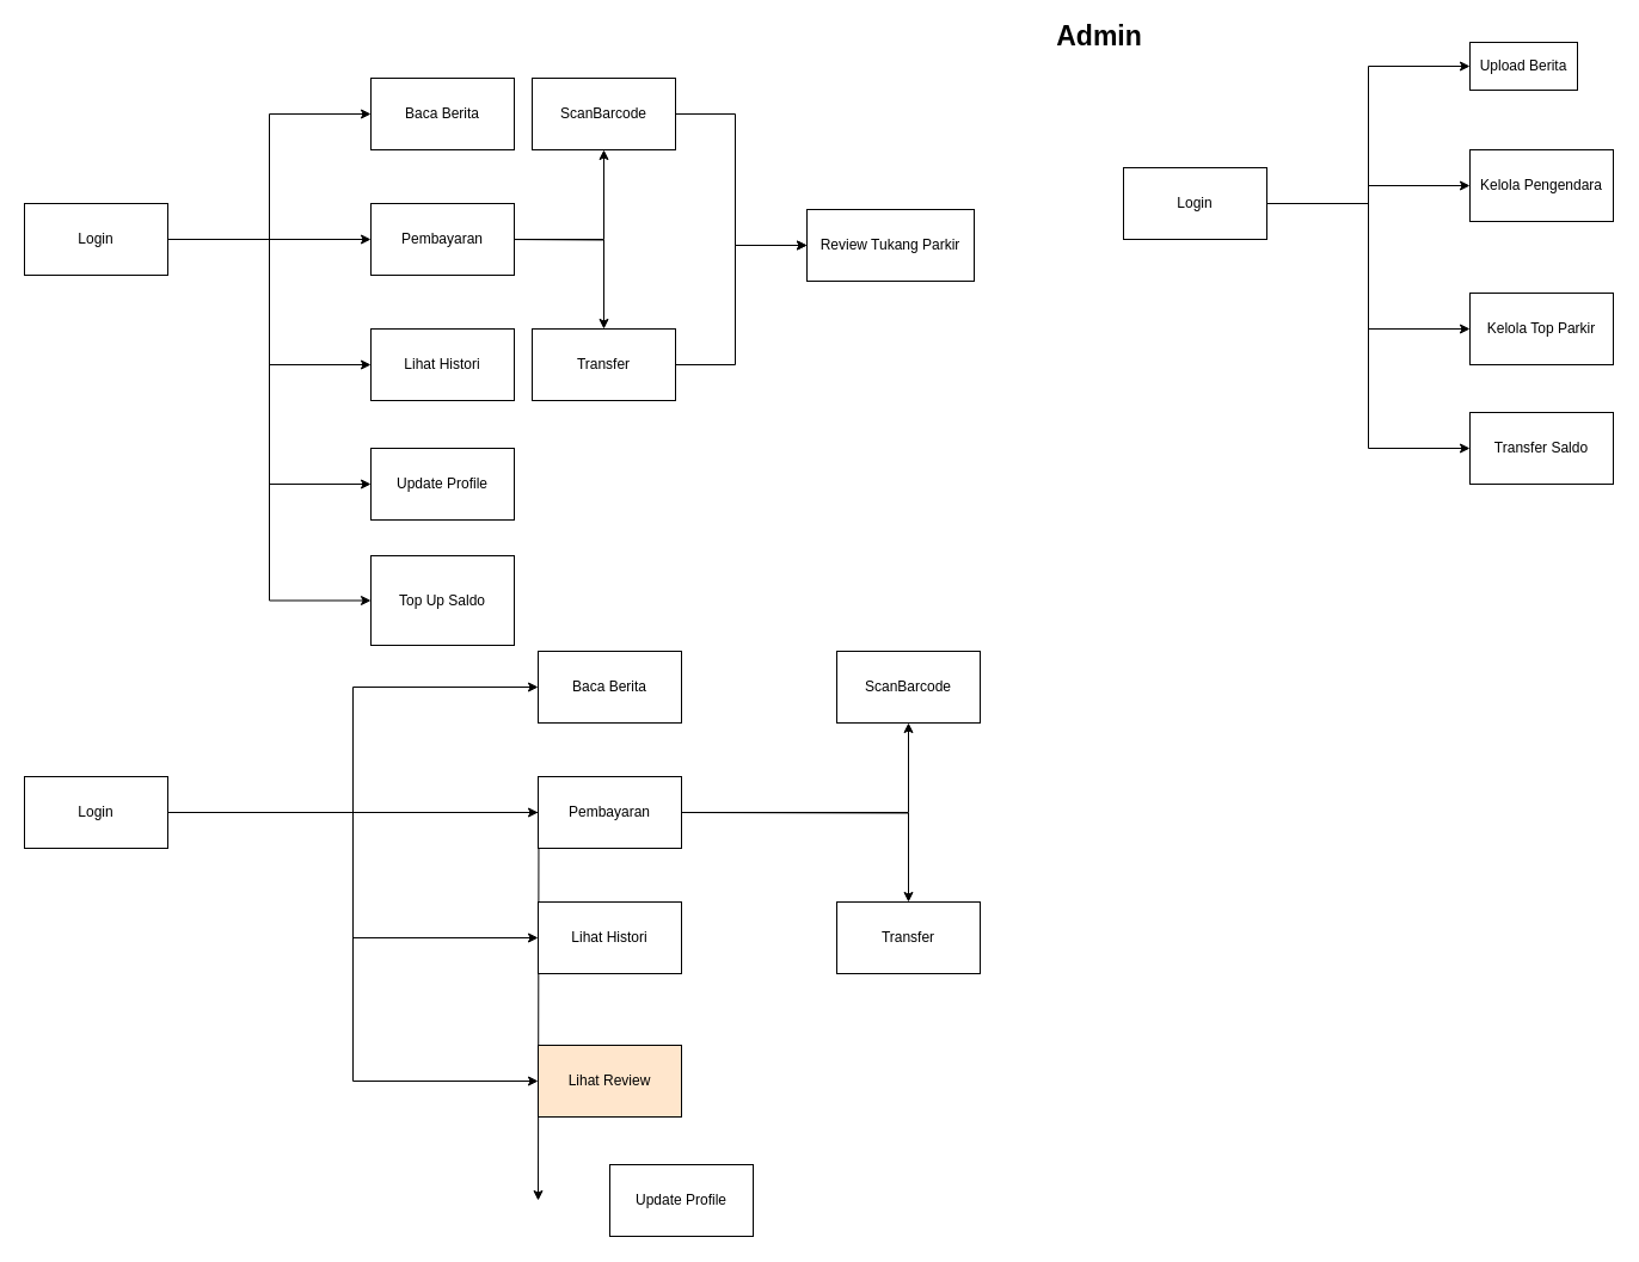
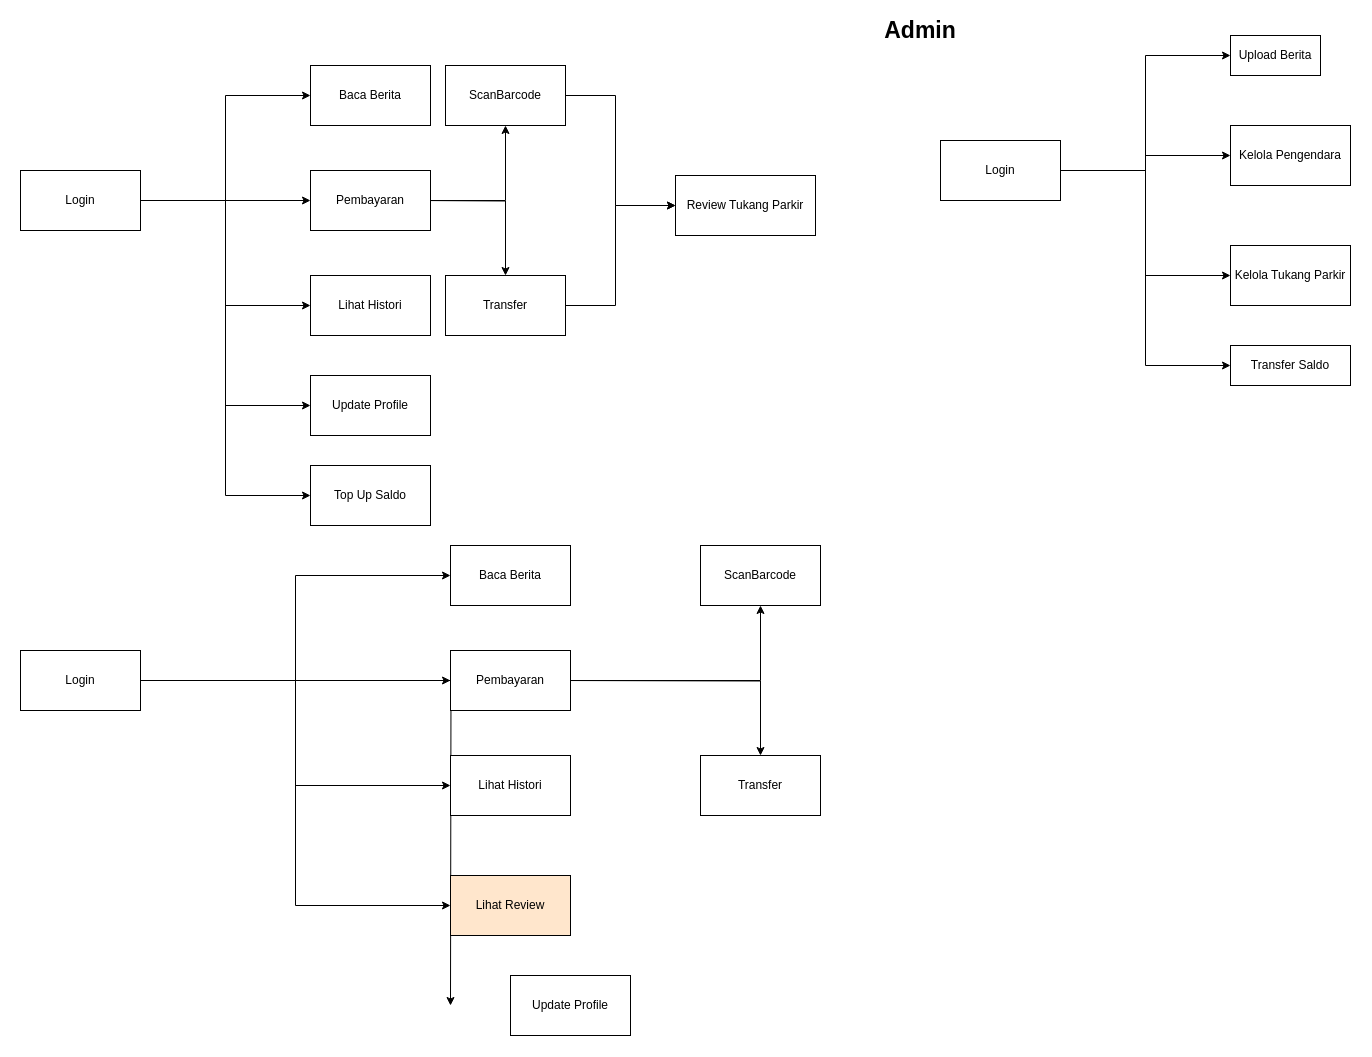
- <mxCell id="40" value="Kelola Top Parkir" style="rounded=0;whiteSpace=wrap;html=1;" vertex="1" parent="1"><mxGeometry x="1230" y="245" width="120" height="60" as="geometry" /></mxCell>
+ <mxCell id="40" value="Kelola Tukang Parkir" style="rounded=0;whiteSpace=wrap;html=1;" vertex="1" parent="1"><mxGeometry x="1230" y="245" width="120" height="60" as="geometry" /></mxCell>
- <mxCell id="44" value="Transfer Saldo" style="rounded=0;whiteSpace=wrap;html=1;" vertex="1" parent="1"><mxGeometry x="1230" y="345" width="120" height="60" as="geometry" /></mxCell>
+ <mxCell id="44" value="Transfer Saldo" style="rounded=0;whiteSpace=wrap;html=1;" vertex="1" parent="1"><mxGeometry x="1230" y="345" width="120" height="40" as="geometry" /></mxCell>
- <mxCell id="43" value="Top Up Saldo" style="rounded=0;whiteSpace=wrap;html=1;" vertex="1" parent="1"><mxGeometry x="310" y="465" width="120" height="75" as="geometry" /></mxCell>
+ <mxCell id="43" value="Top Up Saldo" style="rounded=0;whiteSpace=wrap;html=1;" vertex="1" parent="1"><mxGeometry x="310" y="465" width="120" height="60" as="geometry" /></mxCell>
